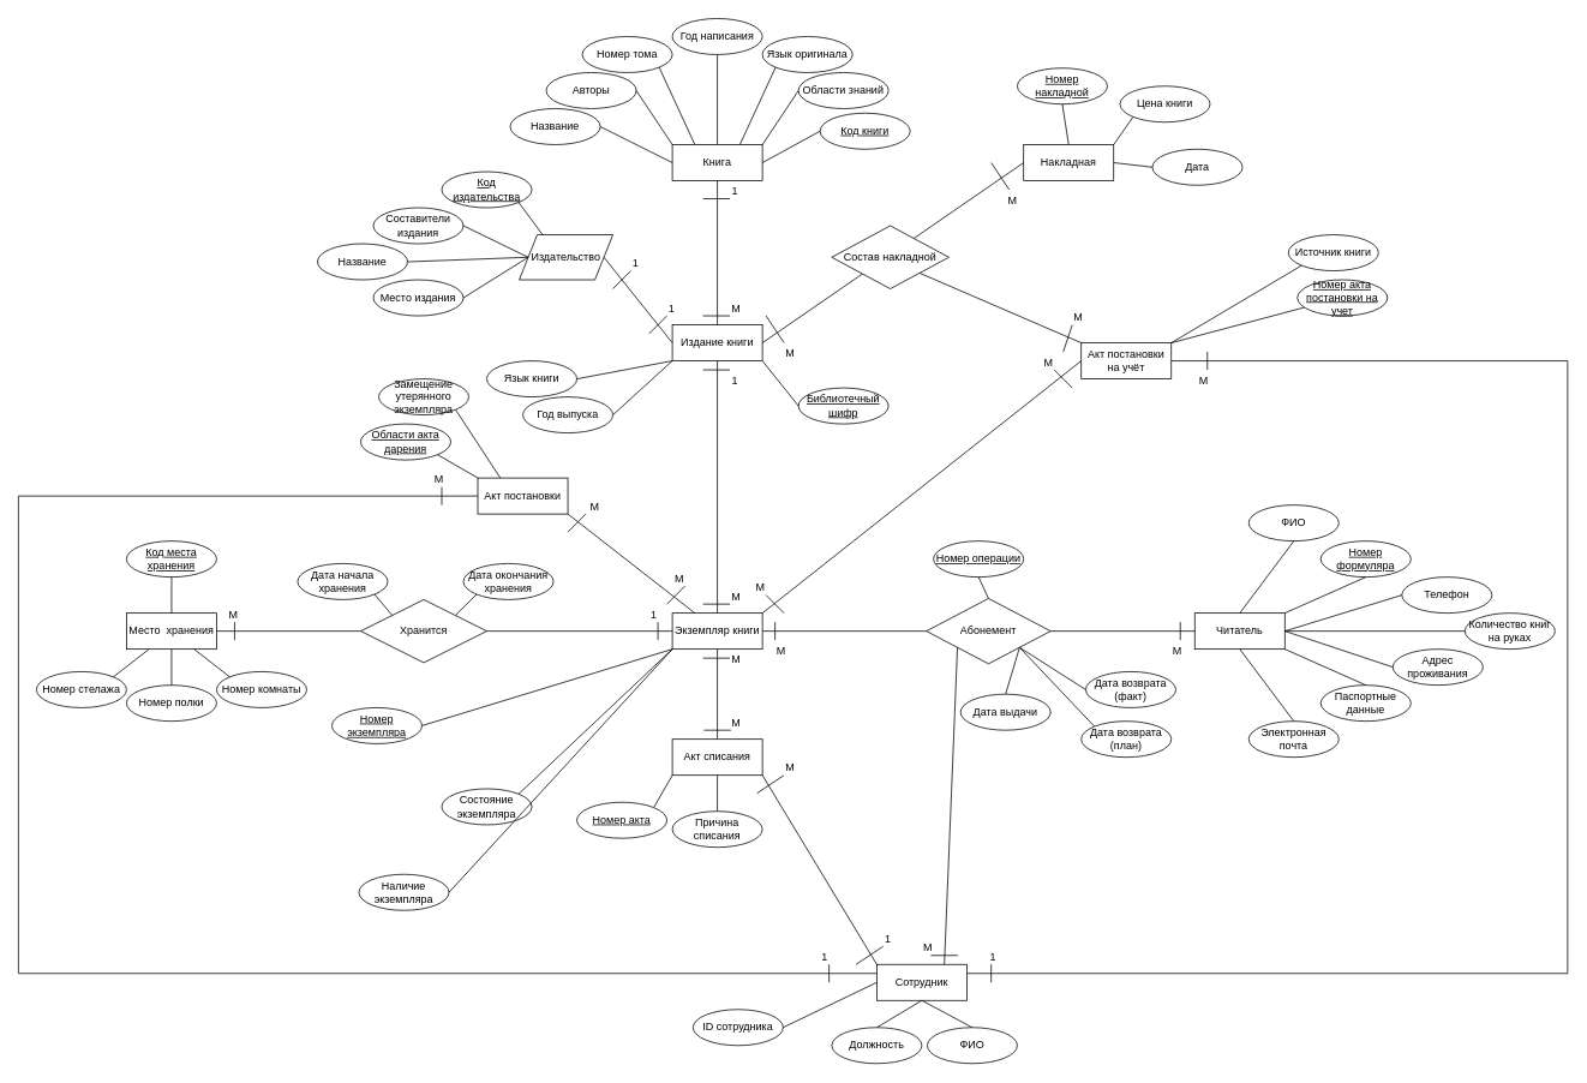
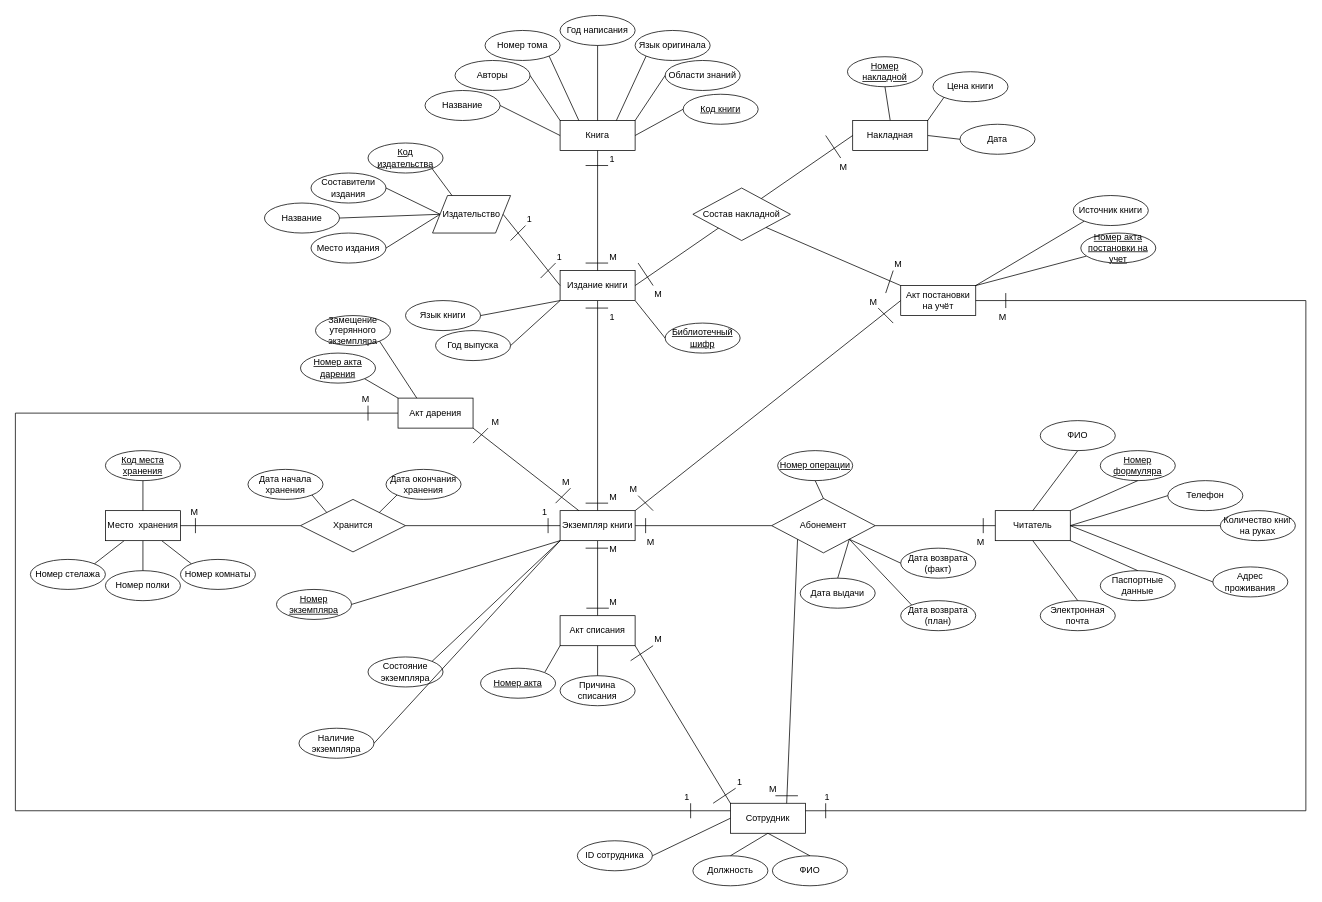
- <mxCell id="130" value="Области акта дарения" style="ellipse;whiteSpace=wrap;html=1;align=center;fontStyle=4;" parent="1" vertex="1"><mxGeometry x="400" y="470" width="100" height="40" as="geometry" /></mxCell>
+ <mxCell id="130" value="Номер акта дарения" style="ellipse;whiteSpace=wrap;html=1;align=center;fontStyle=4;" parent="1" vertex="1"><mxGeometry x="400" y="470" width="100" height="40" as="geometry" /></mxCell>
- <mxCell id="129" value="Акт постановки" style="whiteSpace=wrap;html=1;align=center;" parent="1" vertex="1"><mxGeometry x="530" y="530" width="100" height="40" as="geometry" /></mxCell>
+ <mxCell id="129" value="Акт дарения" style="whiteSpace=wrap;html=1;align=center;" parent="1" vertex="1"><mxGeometry x="530" y="530" width="100" height="40" as="geometry" /></mxCell>
- <mxCell id="6" value="Адрес проживания" style="ellipse;whiteSpace=wrap;html=1;align=center;" parent="1" vertex="1"><mxGeometry x="1546" y="720" width="100" height="40" as="geometry" /></mxCell>
+ <mxCell id="6" value="Адрес проживания" style="ellipse;whiteSpace=wrap;html=1;align=center;" parent="1" vertex="1"><mxGeometry x="1616" y="755" width="100" height="40" as="geometry" /></mxCell>
- <mxCell id="81" value="&lt;div&gt;Дата возврата&lt;/div&gt;&lt;div&gt;(факт)&lt;br&gt;&lt;/div&gt;" style="ellipse;whiteSpace=wrap;html=1;align=center;" parent="1" vertex="1"><mxGeometry x="1205" y="745" width="100" height="40" as="geometry" /></mxCell>
+ <mxCell id="81" value="&lt;div&gt;Дата возврата&lt;/div&gt;&lt;div&gt;(факт)&lt;br&gt;&lt;/div&gt;" style="ellipse;whiteSpace=wrap;html=1;align=center;" parent="1" vertex="1"><mxGeometry x="1200" y="730" width="100" height="40" as="geometry" /></mxCell>
